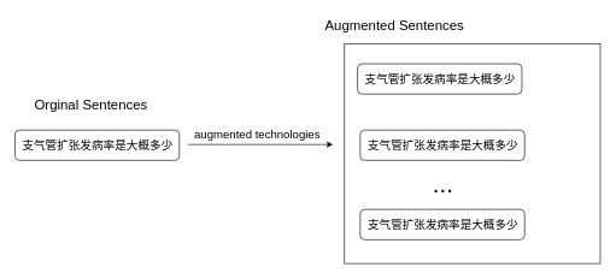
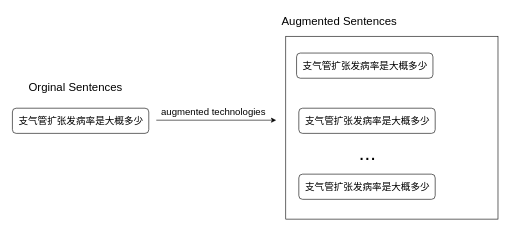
- <mxCell id="7" value="Augmented Sentences" style="text;html=1;align=center;verticalAlign=middle;resizable=0;points=[];autosize=1;fontSize=19;" vertex="1" parent="1"><mxGeometry x="440" y="20" width="210" height="30" as="geometry" /></mxCell>
+ <mxCell id="7" value="Augmented Sentences" style="text;html=1;align=center;verticalAlign=middle;resizable=0;points=[];autosize=1;fontSize=19;" vertex="1" parent="1"><mxGeometry x="460" y="20" width="210" height="30" as="geometry" /></mxCell>
